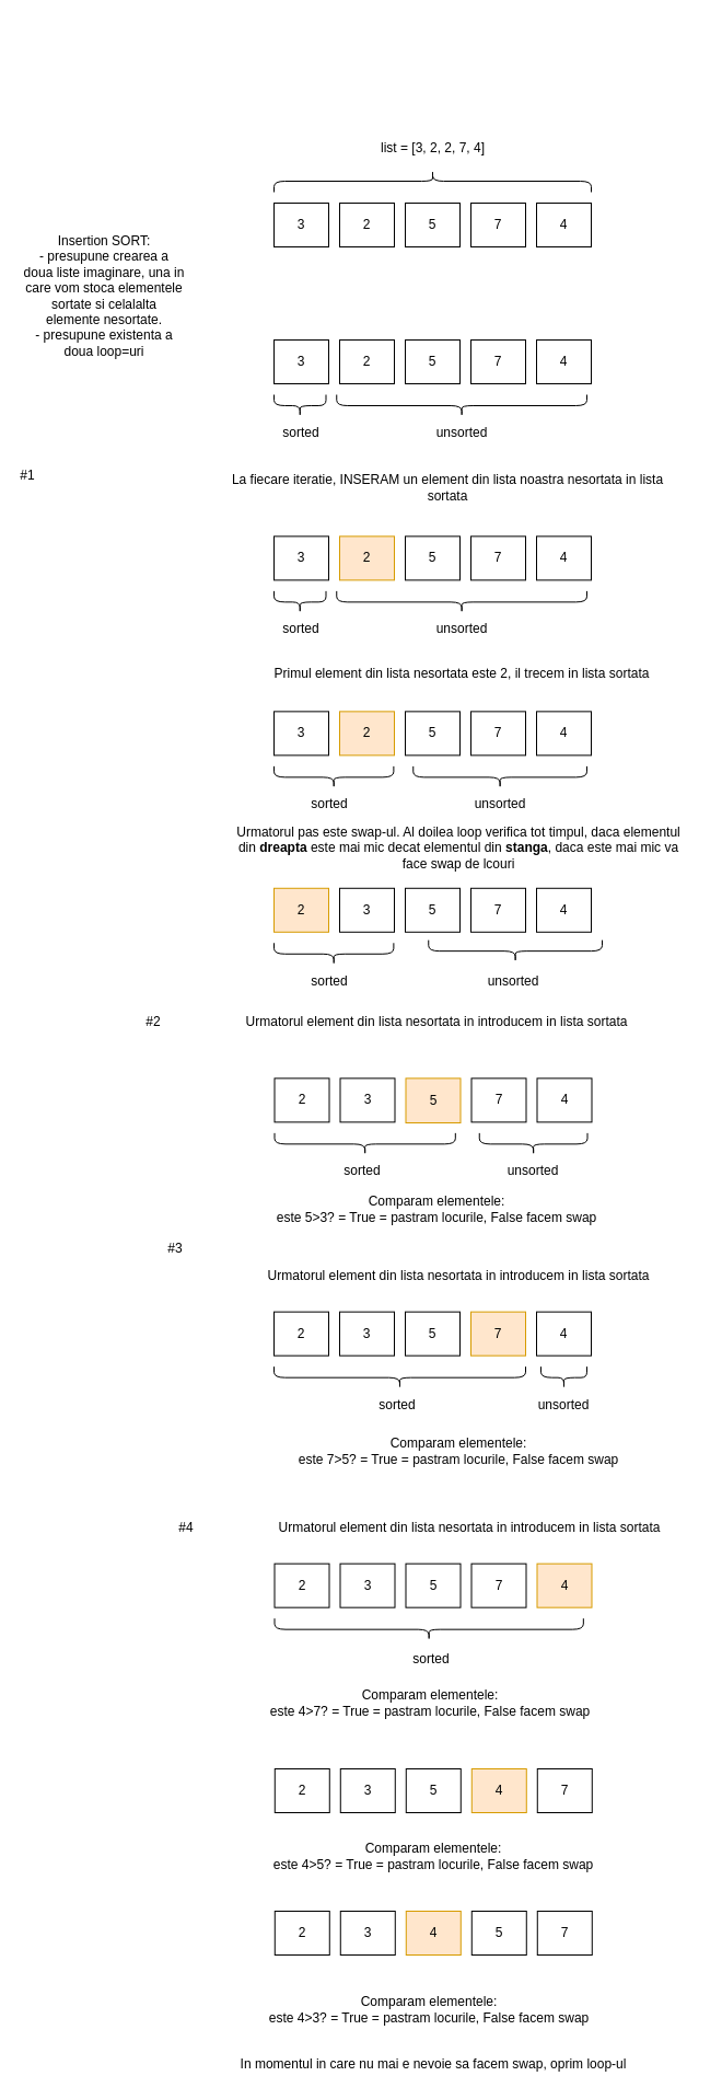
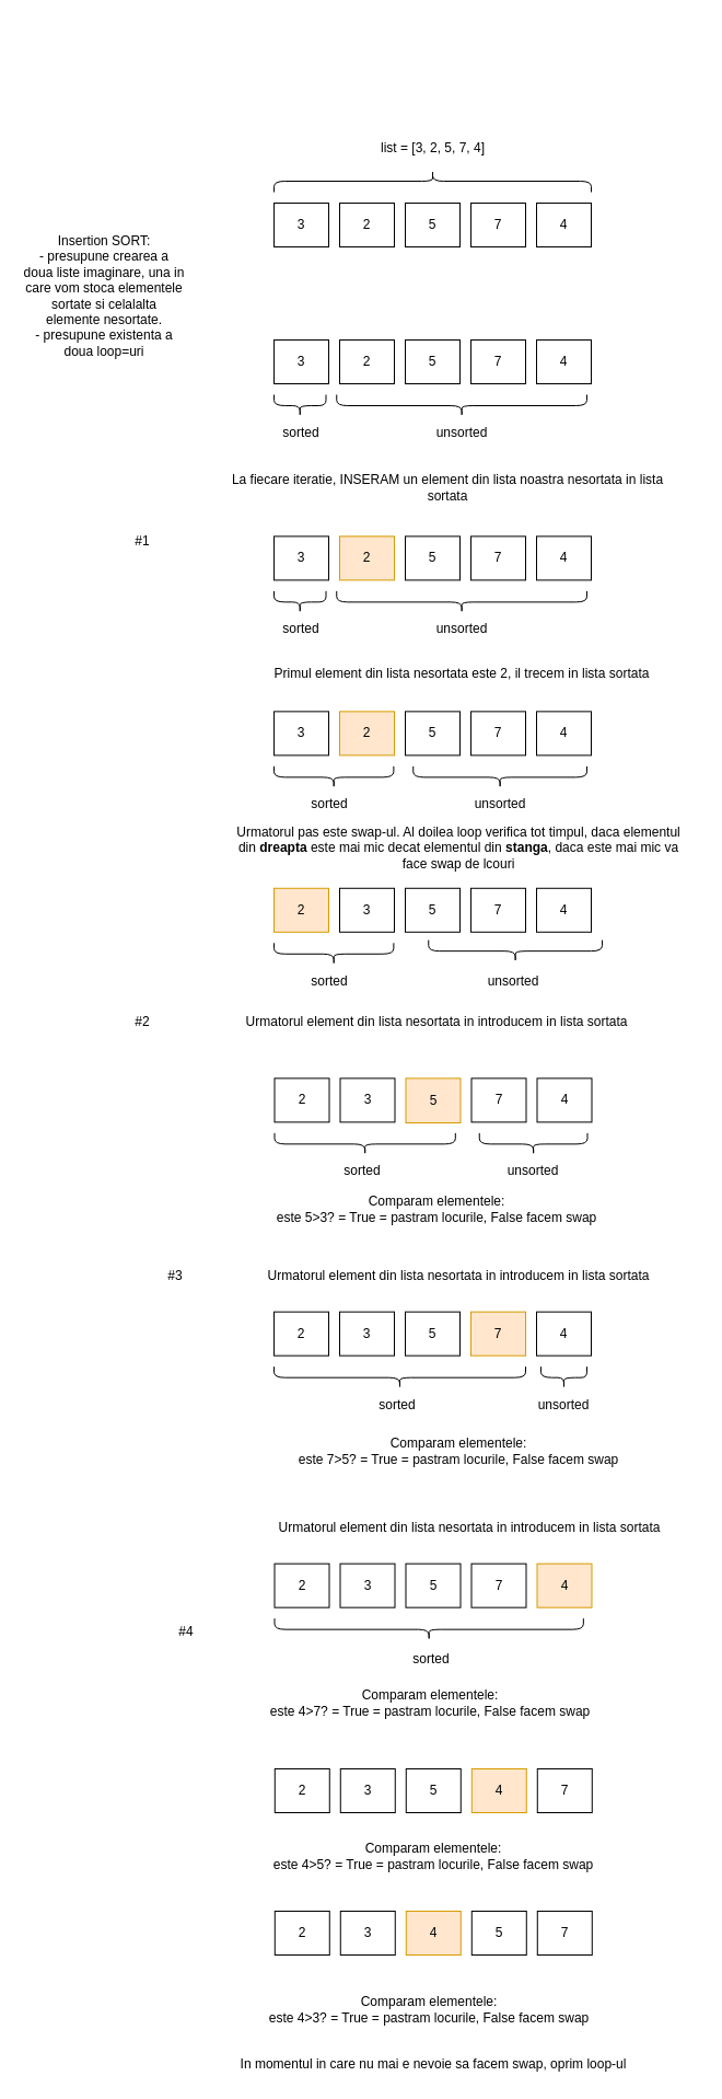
- <mxCell id="8" value="list = [3, 2, 2, 7, 4]" style="text;html=1;strokeColor=none;fillColor=none;align=center;verticalAlign=middle;whiteSpace=wrap;rounded=0;" vertex="1" parent="1"><mxGeometry x="341" y="125" width="109" height="20" as="geometry" /></mxCell>
+ <mxCell id="8" value="list = [3, 2, 5, 7, 4]" style="text;html=1;strokeColor=none;fillColor=none;align=center;verticalAlign=middle;whiteSpace=wrap;rounded=0;" vertex="1" parent="1"><mxGeometry x="341" y="125" width="109" height="20" as="geometry" /></mxCell>
- <mxCell id="22" value="#1" style="text;html=1;strokeColor=none;fillColor=none;align=center;verticalAlign=middle;whiteSpace=wrap;rounded=0;" vertex="1" parent="1"><mxGeometry x="5" y="424.38" width="40" height="20" as="geometry" /></mxCell>
+ <mxCell id="22" value="#1" style="text;html=1;strokeColor=none;fillColor=none;align=center;verticalAlign=middle;whiteSpace=wrap;rounded=0;" vertex="1" parent="1"><mxGeometry x="110" y="484.38" width="40" height="20" as="geometry" /></mxCell>
- <mxCell id="52" value="#2" style="text;html=1;strokeColor=none;fillColor=none;align=center;verticalAlign=middle;whiteSpace=wrap;rounded=0;" vertex="1" parent="1"><mxGeometry x="120" y="922.81" width="40" height="20" as="geometry" /></mxCell>
+ <mxCell id="52" value="#2" style="text;html=1;strokeColor=none;fillColor=none;align=center;verticalAlign=middle;whiteSpace=wrap;rounded=0;" vertex="1" parent="1"><mxGeometry x="110" y="922.81" width="40" height="20" as="geometry" /></mxCell>
- <mxCell id="64" value="#3" style="text;html=1;strokeColor=none;fillColor=none;align=center;verticalAlign=middle;whiteSpace=wrap;rounded=0;" vertex="1" parent="1"><mxGeometry x="140" y="1130" width="40" height="20" as="geometry" /></mxCell>
+ <mxCell id="64" value="#3" style="text;html=1;strokeColor=none;fillColor=none;align=center;verticalAlign=middle;whiteSpace=wrap;rounded=0;" vertex="1" parent="1"><mxGeometry x="140" y="1155" width="40" height="20" as="geometry" /></mxCell>
- <mxCell id="76" value="#4" style="text;html=1;strokeColor=none;fillColor=none;align=center;verticalAlign=middle;whiteSpace=wrap;rounded=0;" vertex="1" parent="1"><mxGeometry x="150" y="1385" width="40" height="20" as="geometry" /></mxCell>
+ <mxCell id="76" value="#4" style="text;html=1;strokeColor=none;fillColor=none;align=center;verticalAlign=middle;whiteSpace=wrap;rounded=0;" vertex="1" parent="1"><mxGeometry x="150" y="1480" width="40" height="20" as="geometry" /></mxCell>
